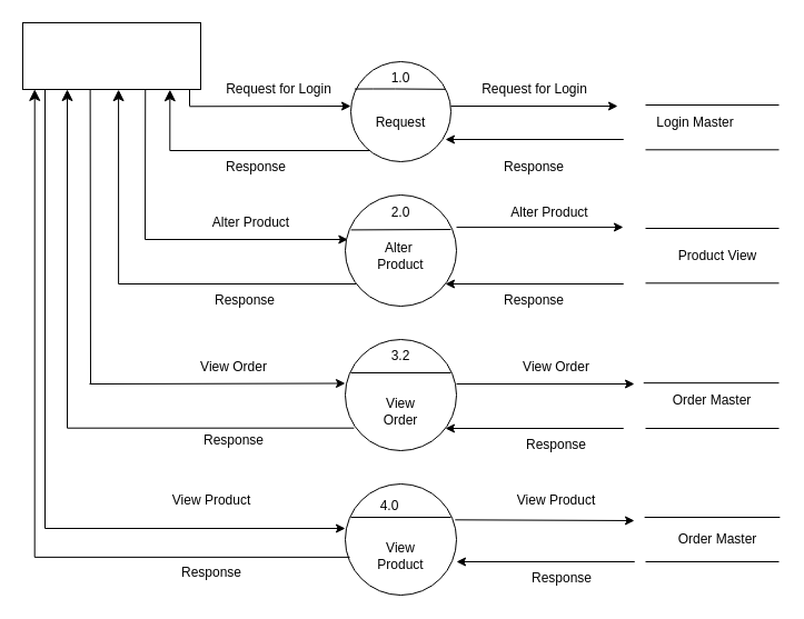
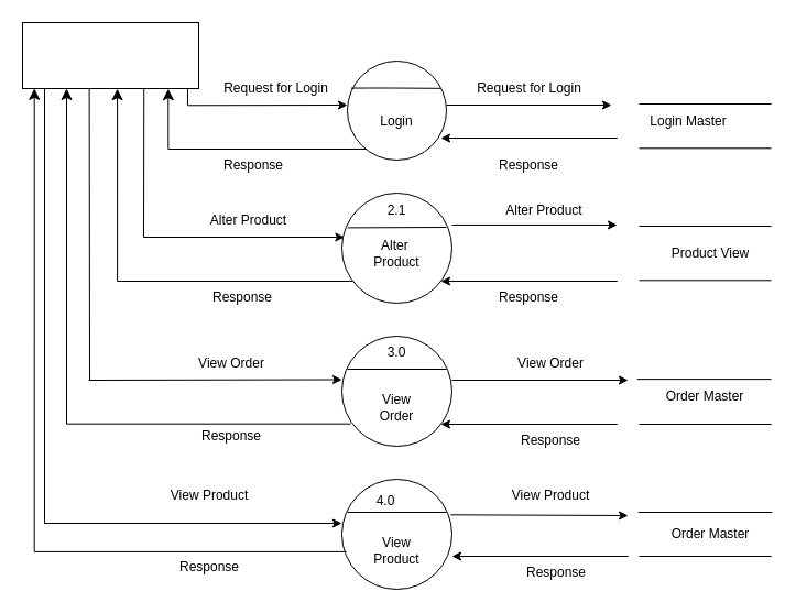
- <mxCell id="6" value="1.0" style="text;html=1;strokeColor=none;fillColor=none;align=center;verticalAlign=middle;whiteSpace=wrap;rounded=0;" parent="1" vertex="1"><mxGeometry x="330" y="55" width="60" height="30" as="geometry" /></mxCell>
- <mxCell id="7" value="Request" style="text;html=1;strokeColor=none;fillColor=none;align=center;verticalAlign=middle;whiteSpace=wrap;rounded=0;" parent="1" vertex="1"><mxGeometry x="330" y="95" width="60" height="30" as="geometry" /></mxCell>
+ <mxCell id="7" value="Login" style="text;html=1;strokeColor=none;fillColor=none;align=center;verticalAlign=middle;whiteSpace=wrap;rounded=0;" parent="1" vertex="1"><mxGeometry x="330" y="95" width="60" height="30" as="geometry" /></mxCell>
- <mxCell id="18" value="2.0" style="text;html=1;strokeColor=none;fillColor=none;align=center;verticalAlign=middle;whiteSpace=wrap;rounded=0;" parent="1" vertex="1"><mxGeometry x="330" y="176" width="60" height="29" as="geometry" /></mxCell>
+ <mxCell id="18" value="2.1" style="text;html=1;strokeColor=none;fillColor=none;align=center;verticalAlign=middle;whiteSpace=wrap;rounded=0;" parent="1" vertex="1"><mxGeometry x="330" y="176" width="60" height="29" as="geometry" /></mxCell>
- <mxCell id="36" value="3.2" style="text;html=1;strokeColor=none;fillColor=none;align=center;verticalAlign=middle;whiteSpace=wrap;rounded=0;" parent="1" vertex="1"><mxGeometry x="330" y="305" width="60" height="30" as="geometry" /></mxCell>
+ <mxCell id="36" value="3.0" style="text;html=1;strokeColor=none;fillColor=none;align=center;verticalAlign=middle;whiteSpace=wrap;rounded=0;" parent="1" vertex="1"><mxGeometry x="330" y="305" width="60" height="30" as="geometry" /></mxCell>
